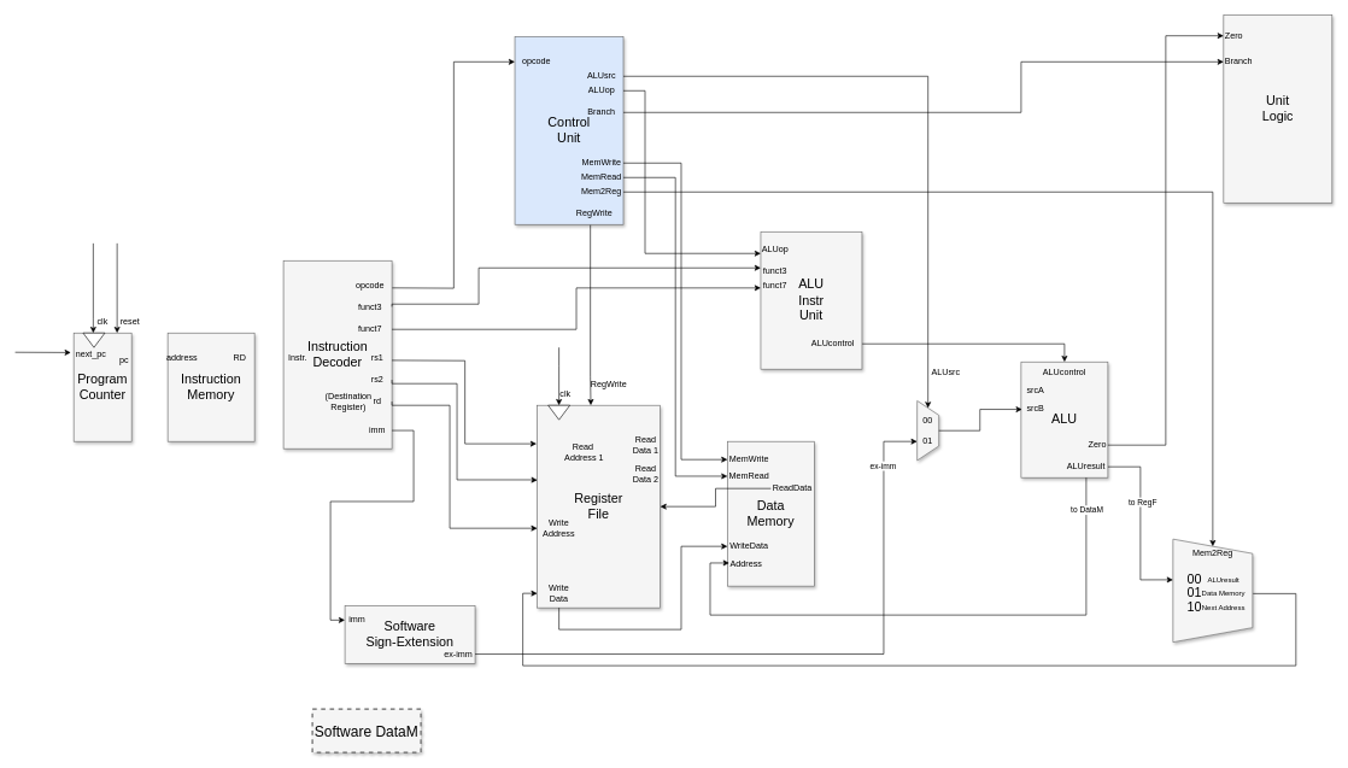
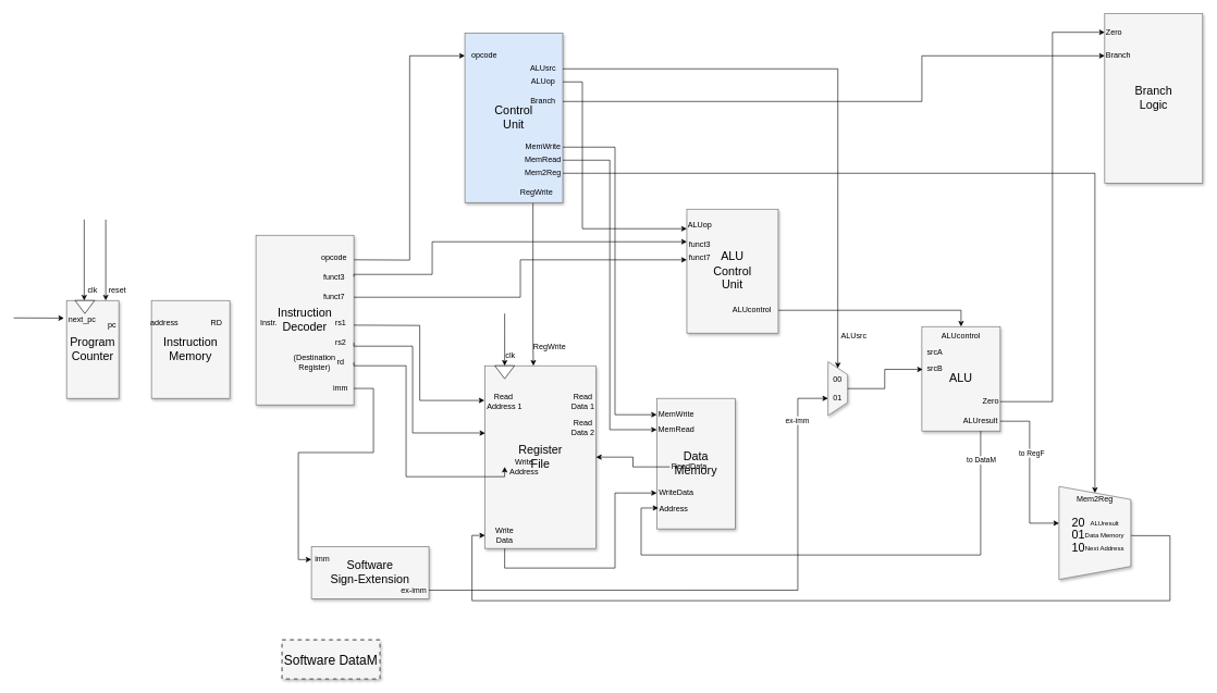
- <mxCell id="117" value="Unit&lt;div&gt;Logic&lt;/div&gt;" style="whiteSpace=wrap;html=1;shadow=1;fontSize=18;fillColor=#f5f5f5;strokeColor=#666666;" vertex="1" parent="116"><mxGeometry width="150" height="260" as="geometry" /></mxCell>
+ <mxCell id="117" value="Branch&lt;div&gt;Logic&lt;/div&gt;" style="whiteSpace=wrap;html=1;shadow=1;fontSize=18;fillColor=#f5f5f5;strokeColor=#666666;" vertex="1" parent="116"><mxGeometry width="150" height="260" as="geometry" /></mxCell>
- <mxCell id="91" value="ALU&lt;div&gt;Instr&lt;/div&gt;&lt;div&gt;Unit&lt;/div&gt;" style="whiteSpace=wrap;html=1;shadow=1;fontSize=18;fillColor=#f5f5f5;strokeColor=#666666;" parent="90" vertex="1"><mxGeometry x="10" width="140" height="190" as="geometry" /></mxCell>
+ <mxCell id="91" value="ALU&lt;div&gt;Control&lt;/div&gt;&lt;div&gt;Unit&lt;/div&gt;" style="whiteSpace=wrap;html=1;shadow=1;fontSize=18;fillColor=#f5f5f5;strokeColor=#666666;" parent="90" vertex="1"><mxGeometry x="10" width="140" height="190" as="geometry" /></mxCell>
- <mxCell id="7" value="Read&amp;nbsp;&lt;div&gt;Address 1&lt;/div&gt;" style="text;html=1;align=center;verticalAlign=middle;whiteSpace=wrap;rounded=0;" parent="4" vertex="1"><mxGeometry x="35" y="50" width="60" height="30" as="geometry" /></mxCell>
+ <mxCell id="7" value="Read&amp;nbsp;&lt;div&gt;Address 1&lt;/div&gt;" style="text;html=1;align=center;verticalAlign=middle;whiteSpace=wrap;rounded=0;" parent="4" vertex="1"><mxGeometry y="40" width="60" height="30" as="geometry" /></mxCell>
- <mxCell id="82" value="ReadData" style="text;html=1;align=center;verticalAlign=middle;whiteSpace=wrap;rounded=0;" parent="76" vertex="1"><mxGeometry x="64" y="50" width="60" height="30" as="geometry" /></mxCell>
+ <mxCell id="82" value="ReadData" style="text;html=1;align=center;verticalAlign=middle;whiteSpace=wrap;rounded=0;" parent="76" vertex="1"><mxGeometry x="24" y="90" width="60" height="30" as="geometry" /></mxCell>
- <mxCell id="8" value="Write&lt;div&gt;Address&lt;/div&gt;" style="text;html=1;align=center;verticalAlign=middle;whiteSpace=wrap;rounded=0;" parent="4" vertex="1"><mxGeometry y="150" width="60" height="40" as="geometry" /></mxCell>
+ <mxCell id="8" value="Write&lt;div&gt;Address&lt;/div&gt;" style="text;html=1;align=center;verticalAlign=middle;whiteSpace=wrap;rounded=0;" parent="4" vertex="1"><mxGeometry x="30" y="135" width="60" height="40" as="geometry" /></mxCell>
- <mxCell id="21" value="&lt;span style=&quot;font-size: 18px;&quot;&gt;00&lt;/span&gt;" style="text;html=1;align=center;verticalAlign=middle;whiteSpace=wrap;rounded=0;" parent="19" vertex="1"><mxGeometry y="30" width="60" height="22.5" as="geometry" /></mxCell>
+ <mxCell id="21" value="&lt;span style=&quot;font-size: 18px;&quot;&gt;20&lt;/span&gt;" style="text;html=1;align=center;verticalAlign=middle;whiteSpace=wrap;rounded=0;" parent="19" vertex="1"><mxGeometry y="30" width="60" height="22.5" as="geometry" /></mxCell>
